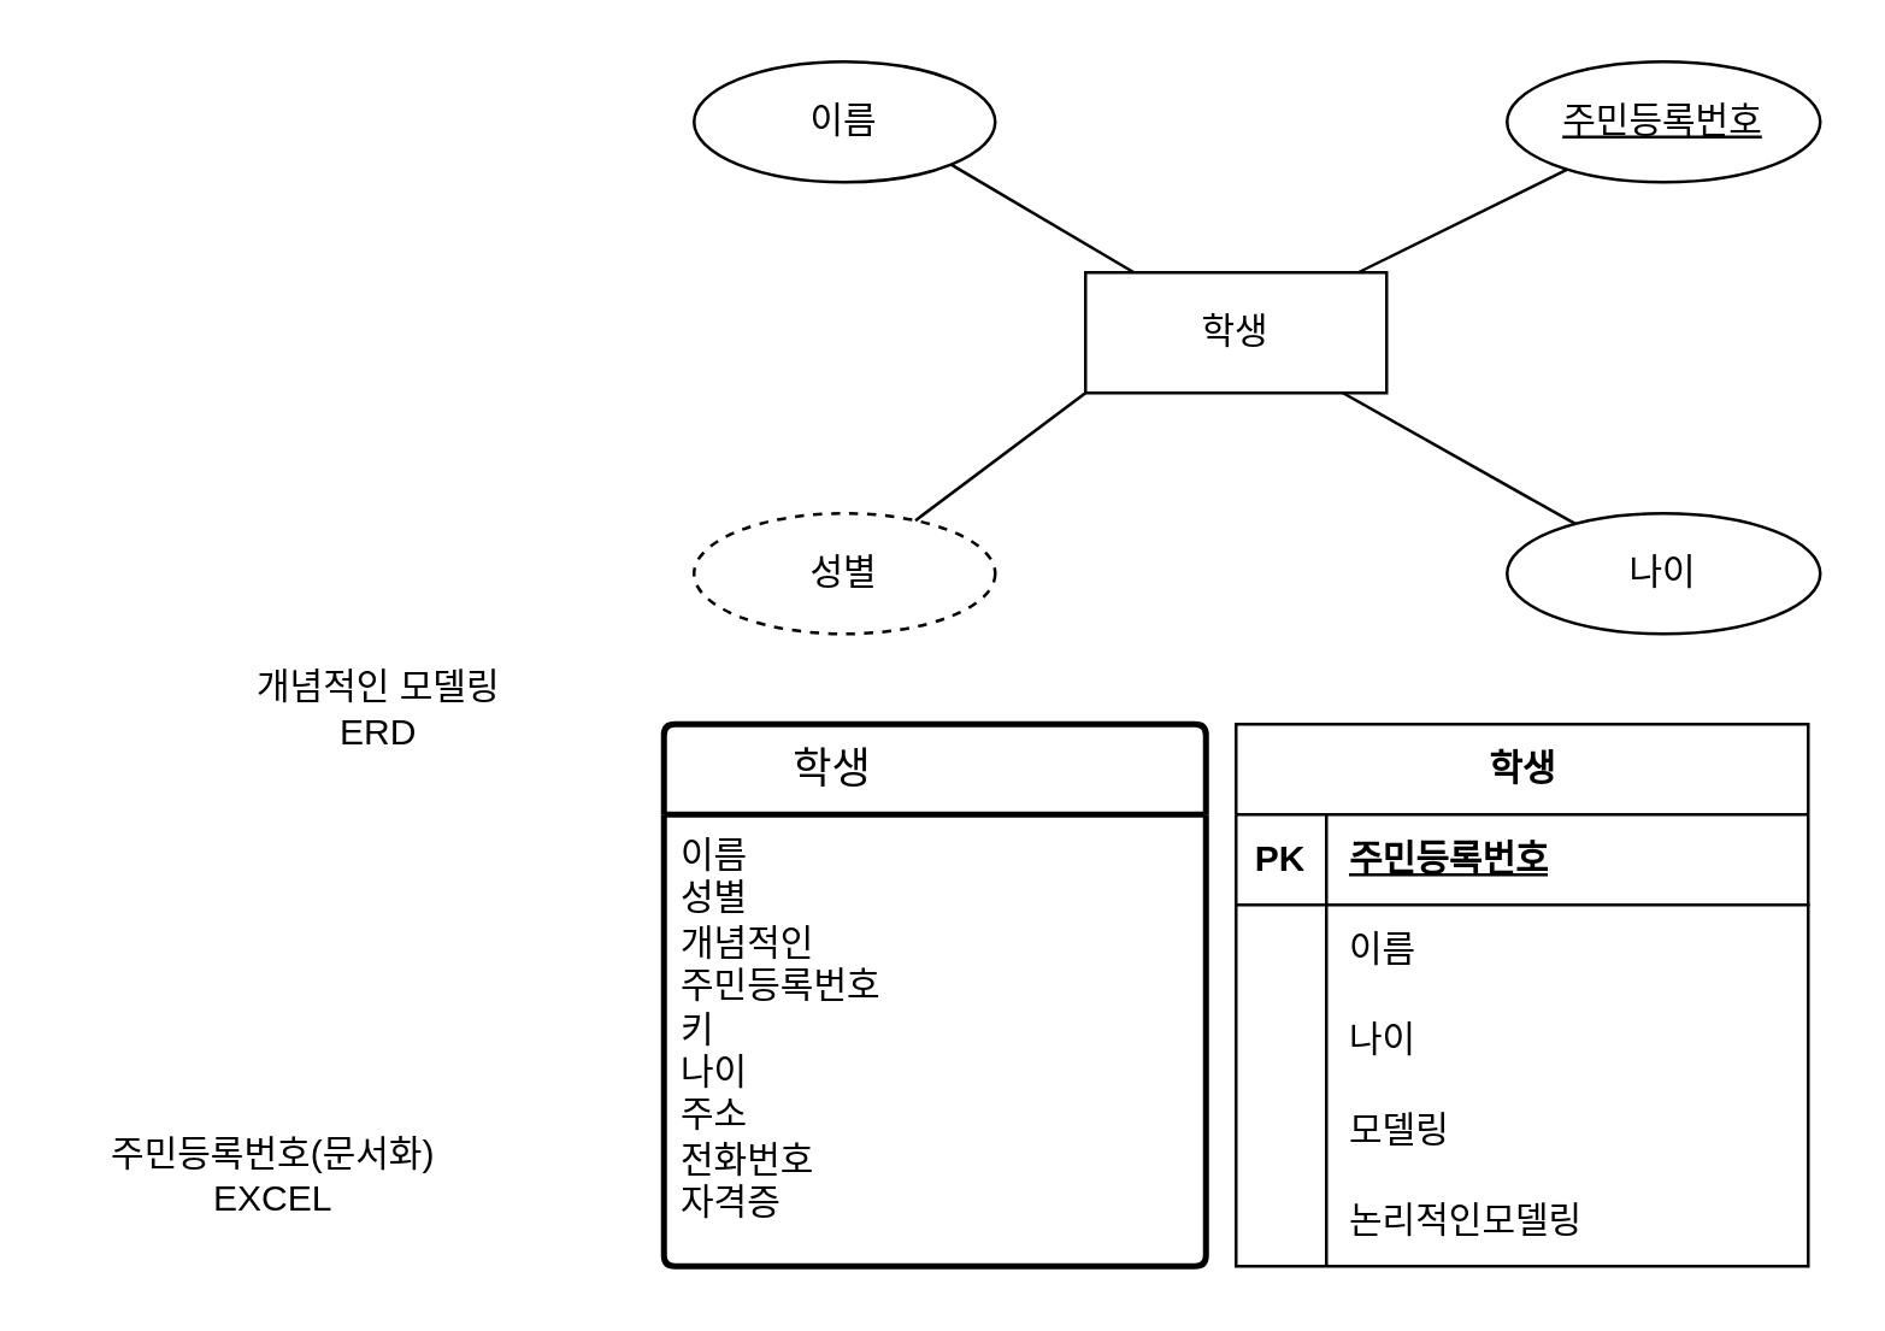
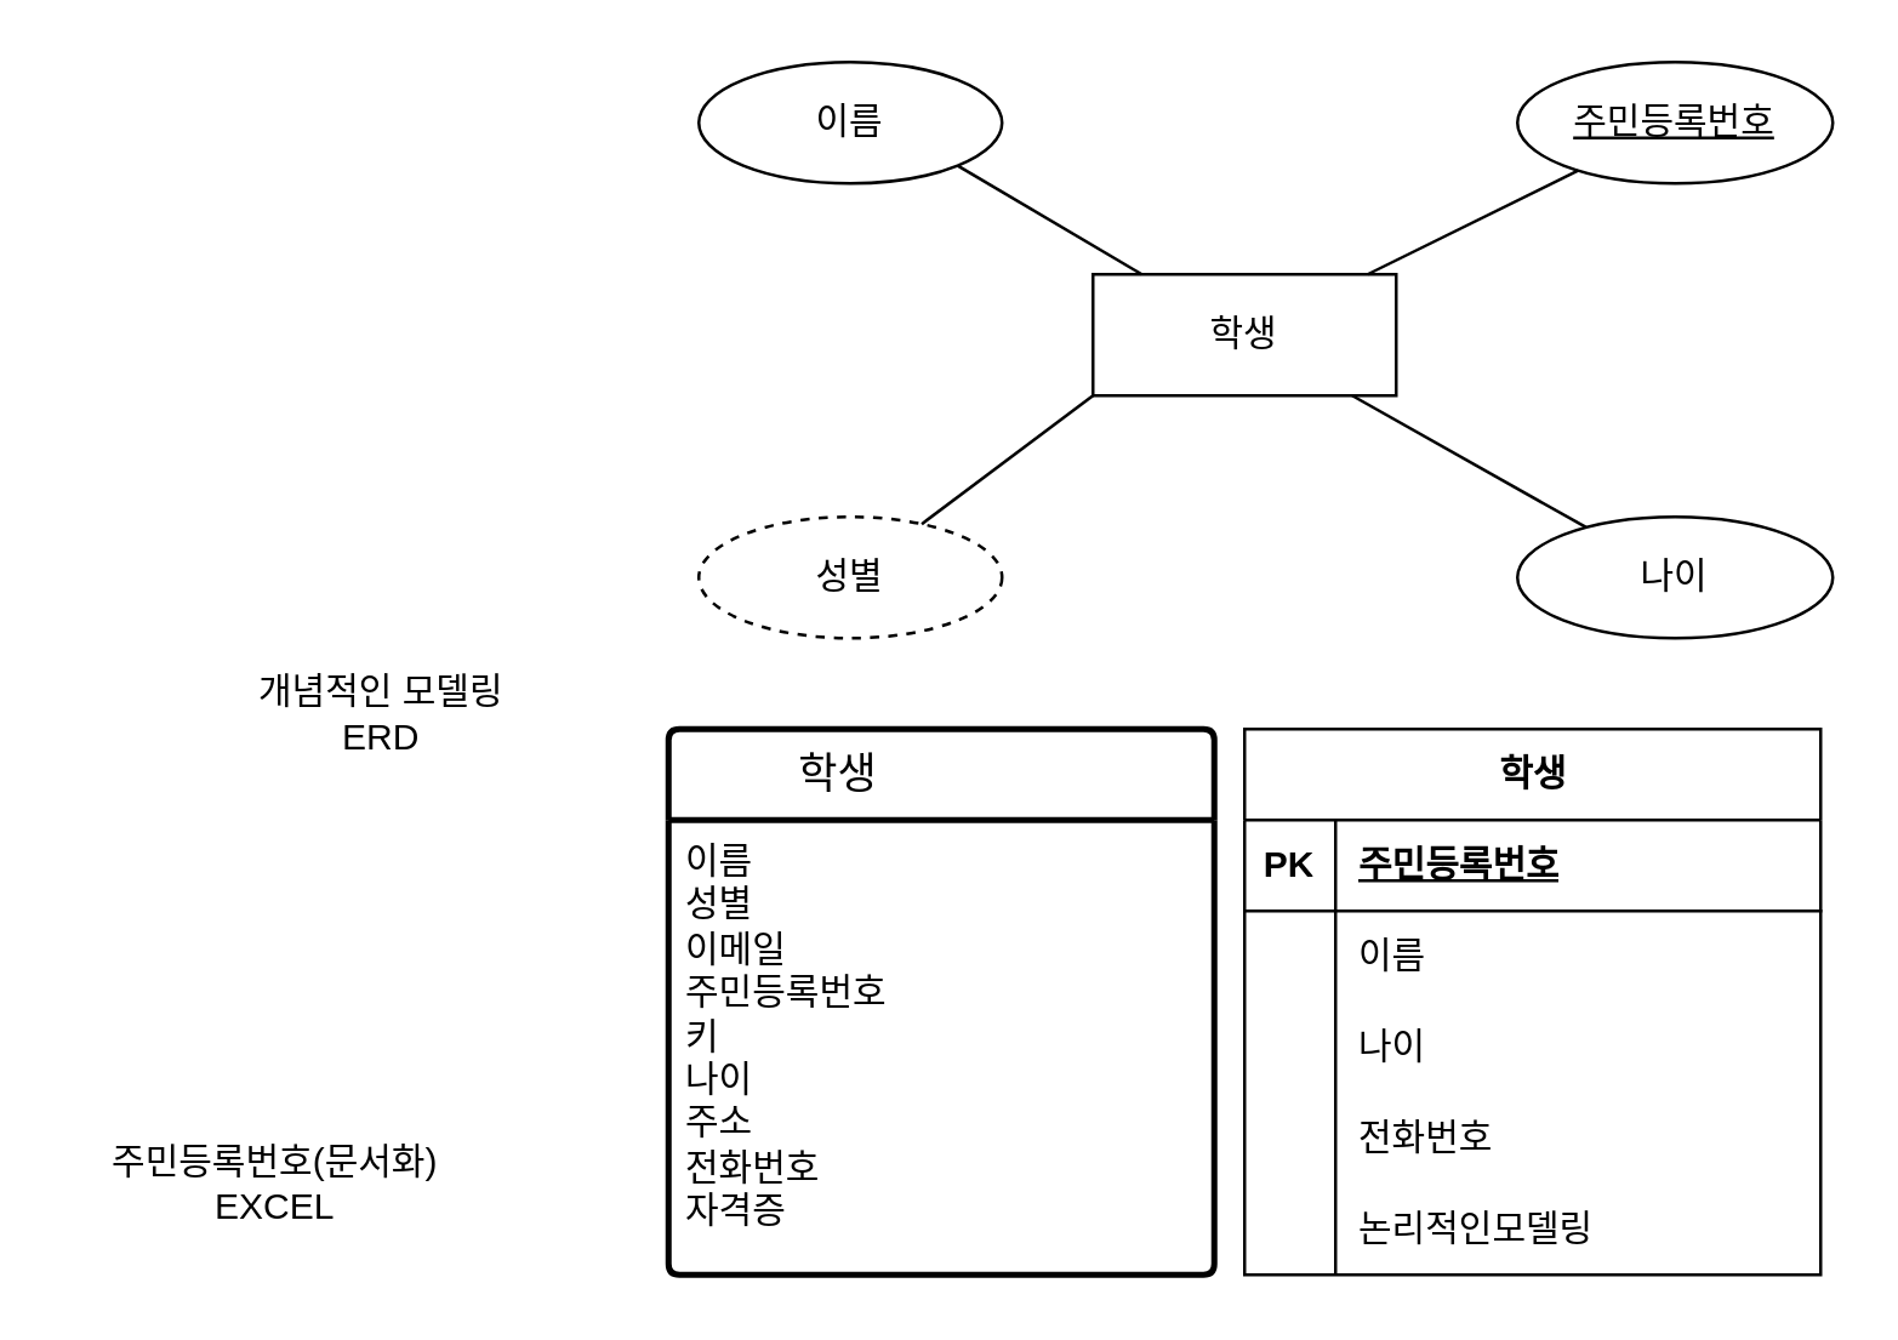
- <mxCell id="5" value="이름&lt;br&gt;성별&lt;br&gt;개념적인&lt;br&gt;주민등록번호&lt;br&gt;키&lt;br&gt;나이&lt;br&gt;주소&lt;br&gt;전화번호&lt;br&gt;자격증" style="align=left;strokeColor=none;fillColor=none;spacingLeft=4;fontSize=12;verticalAlign=top;resizable=0;rotatable=0;part=1;html=1;" vertex="1" parent="4"><mxGeometry y="30" width="180" height="150" as="geometry" /></mxCell>
+ <mxCell id="5" value="이름&lt;br&gt;성별&lt;br&gt;이메일&lt;br&gt;주민등록번호&lt;br&gt;키&lt;br&gt;나이&lt;br&gt;주소&lt;br&gt;전화번호&lt;br&gt;자격증" style="align=left;strokeColor=none;fillColor=none;spacingLeft=4;fontSize=12;verticalAlign=top;resizable=0;rotatable=0;part=1;html=1;" vertex="1" parent="4"><mxGeometry y="30" width="180" height="150" as="geometry" /></mxCell>
- <mxCell id="19" value="모델링" style="shape=partialRectangle;connectable=0;fillColor=none;top=0;left=0;bottom=0;right=0;align=left;spacingLeft=6;overflow=hidden;whiteSpace=wrap;html=1;" vertex="1" parent="17"><mxGeometry x="30" width="160" height="30" as="geometry"><mxRectangle width="160" height="30" as="alternateBounds" /></mxGeometry></mxCell>
+ <mxCell id="19" value="전화번호" style="shape=partialRectangle;connectable=0;fillColor=none;top=0;left=0;bottom=0;right=0;align=left;spacingLeft=6;overflow=hidden;whiteSpace=wrap;html=1;" vertex="1" parent="17"><mxGeometry x="30" width="160" height="30" as="geometry"><mxRectangle width="160" height="30" as="alternateBounds" /></mxGeometry></mxCell>
